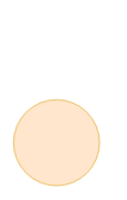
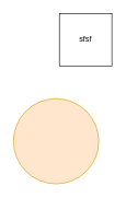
+ <mxCell id="2" value="sfsf" style="whiteSpace=wrap;html=1;aspect=fixed;" vertex="1" parent="1"><mxGeometry x="90" y="20" width="80" height="80" as="geometry" /></mxCell>
